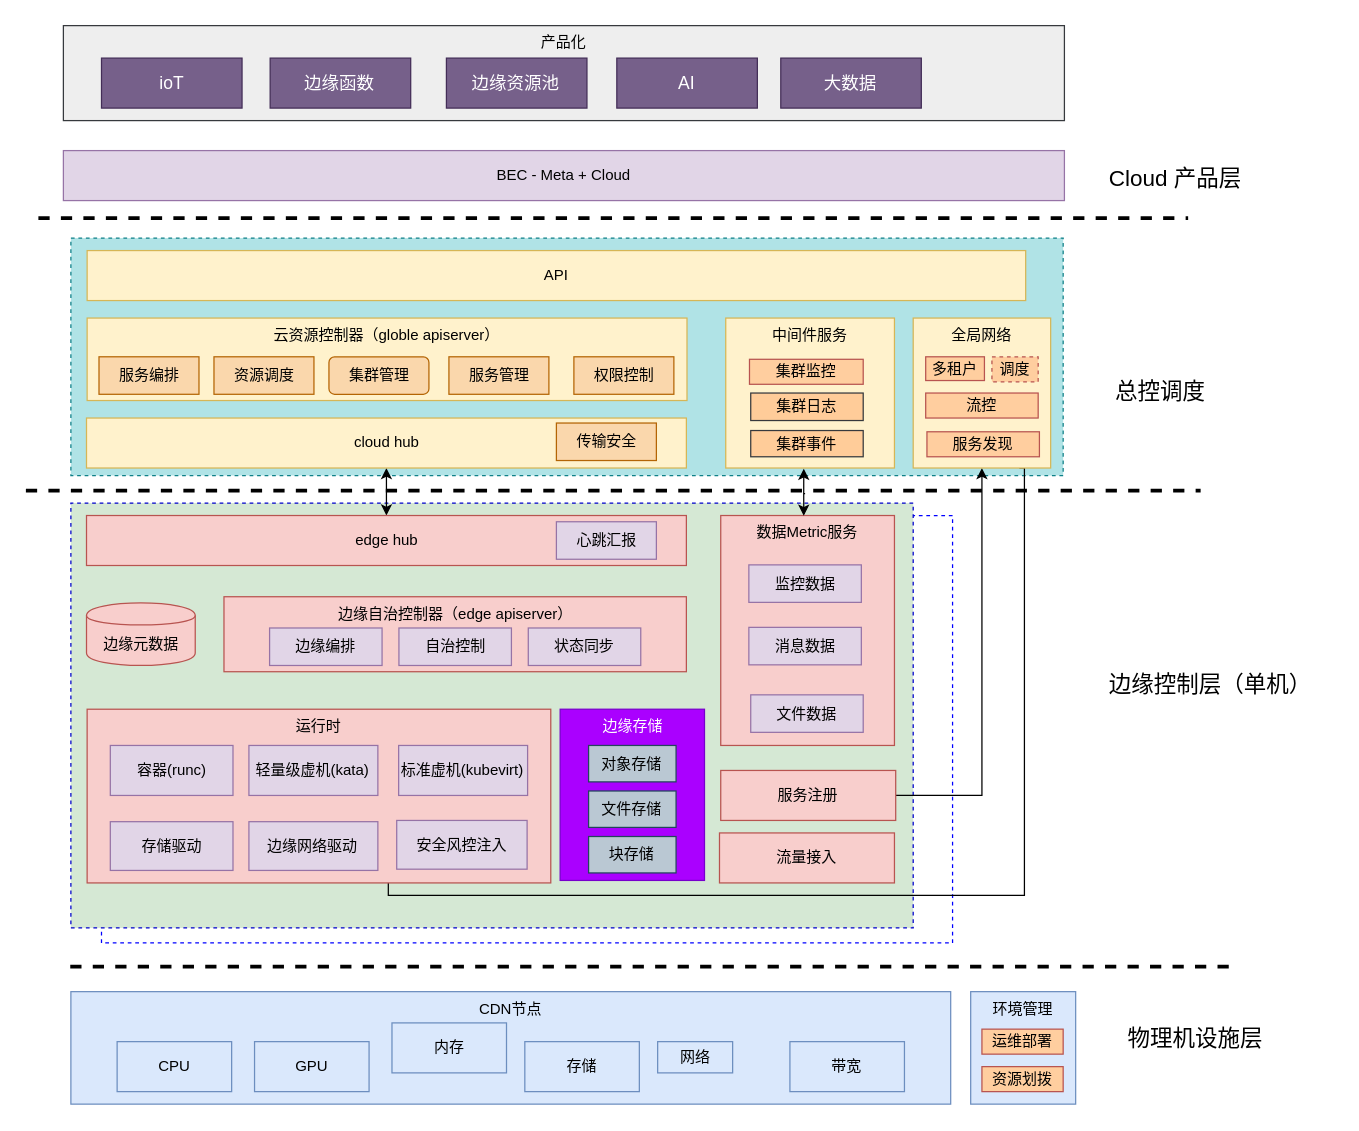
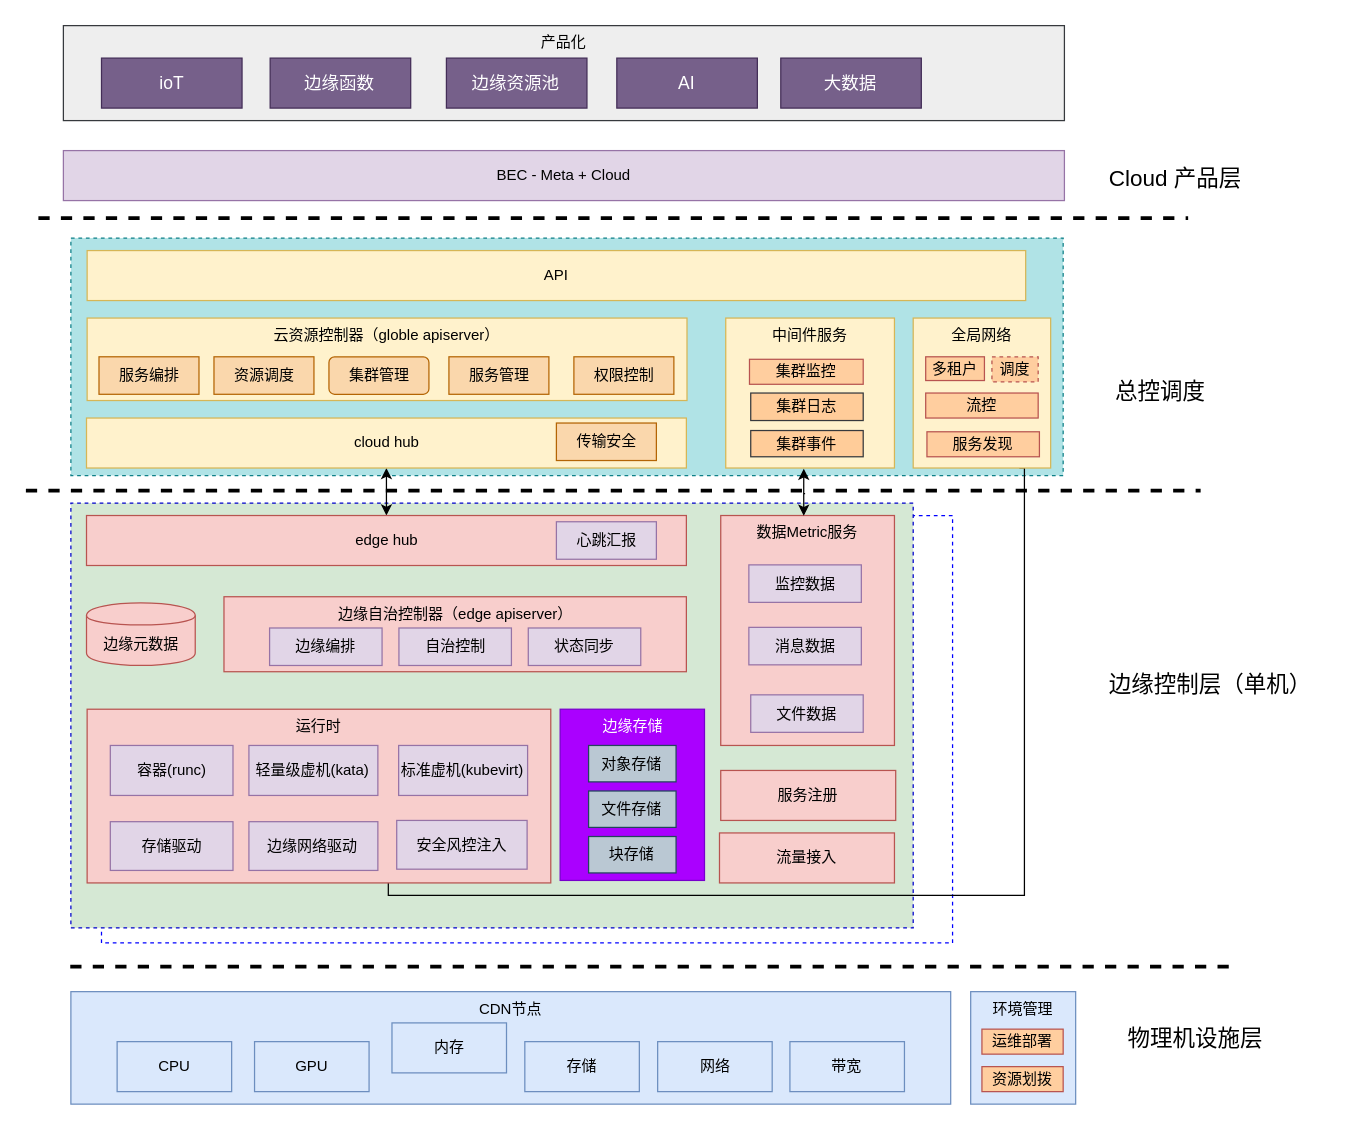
- <mxCell id="48" style="edgeStyle=orthogonalEdgeStyle;rounded=0;orthogonalLoop=1;jettySize=auto;html=1;exitX=1;exitY=0.5;exitDx=0;exitDy=0;entryX=0.5;entryY=1;entryDx=0;entryDy=0;" parent="1" source="49" target="56" edge="1"><mxGeometry relative="1" as="geometry" /></mxCell>
- <mxCell id="27" value="网络" style="rounded=0;whiteSpace=wrap;html=1;fillColor=#dae8fc;strokeColor=#6c8ebf;" parent="1" vertex="1"><mxGeometry x="525.524" y="833" width="60" height="25" as="geometry" /></mxCell>
+ <mxCell id="27" value="网络" style="rounded=0;whiteSpace=wrap;html=1;fillColor=#dae8fc;strokeColor=#6c8ebf;" parent="1" vertex="1"><mxGeometry x="525.524" y="833" width="91.636" height="40" as="geometry" /></mxCell>
